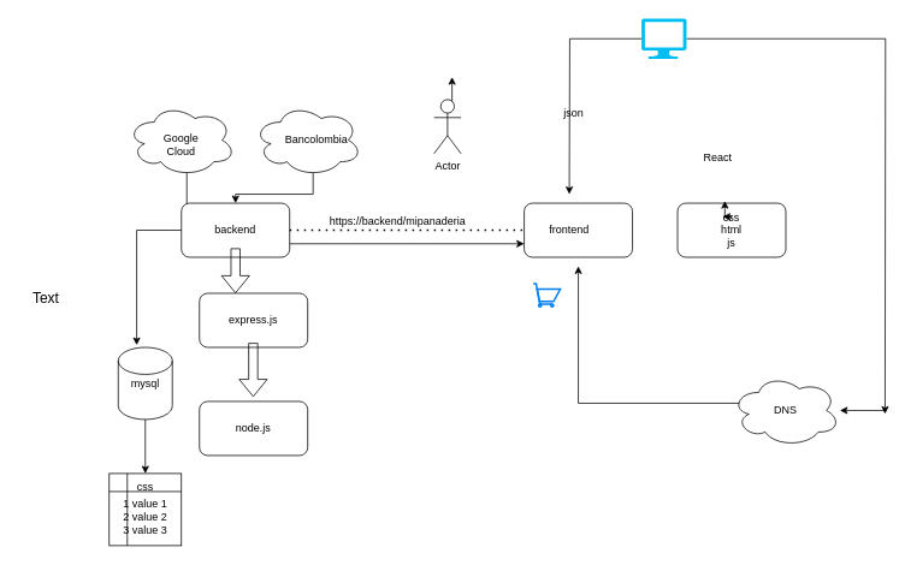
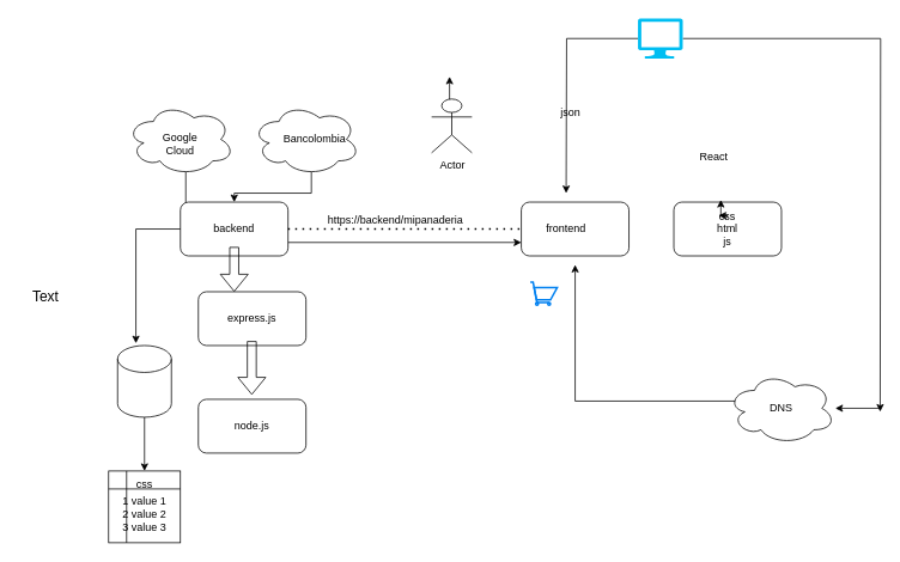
- <mxCell id="18" value="Actor" style="shape=umlActor;verticalLabelPosition=bottom;verticalAlign=top;html=1;outlineConnect=0;" vertex="1" parent="1"><mxGeometry x="480" y="110" width="30" height="60" as="geometry" /></mxCell>
+ <mxCell id="18" value="Actor" style="shape=umlActor;verticalLabelPosition=bottom;verticalAlign=top;html=1;outlineConnect=0;" vertex="1" parent="1"><mxGeometry x="480" y="110" width="45" height="60" as="geometry" /></mxCell>
- <mxCell id="10" value="mysql" style="text;html=1;align=center;verticalAlign=middle;whiteSpace=wrap;rounded=0;" vertex="1" parent="1"><mxGeometry x="130" y="410" width="60" height="30" as="geometry" /></mxCell>
